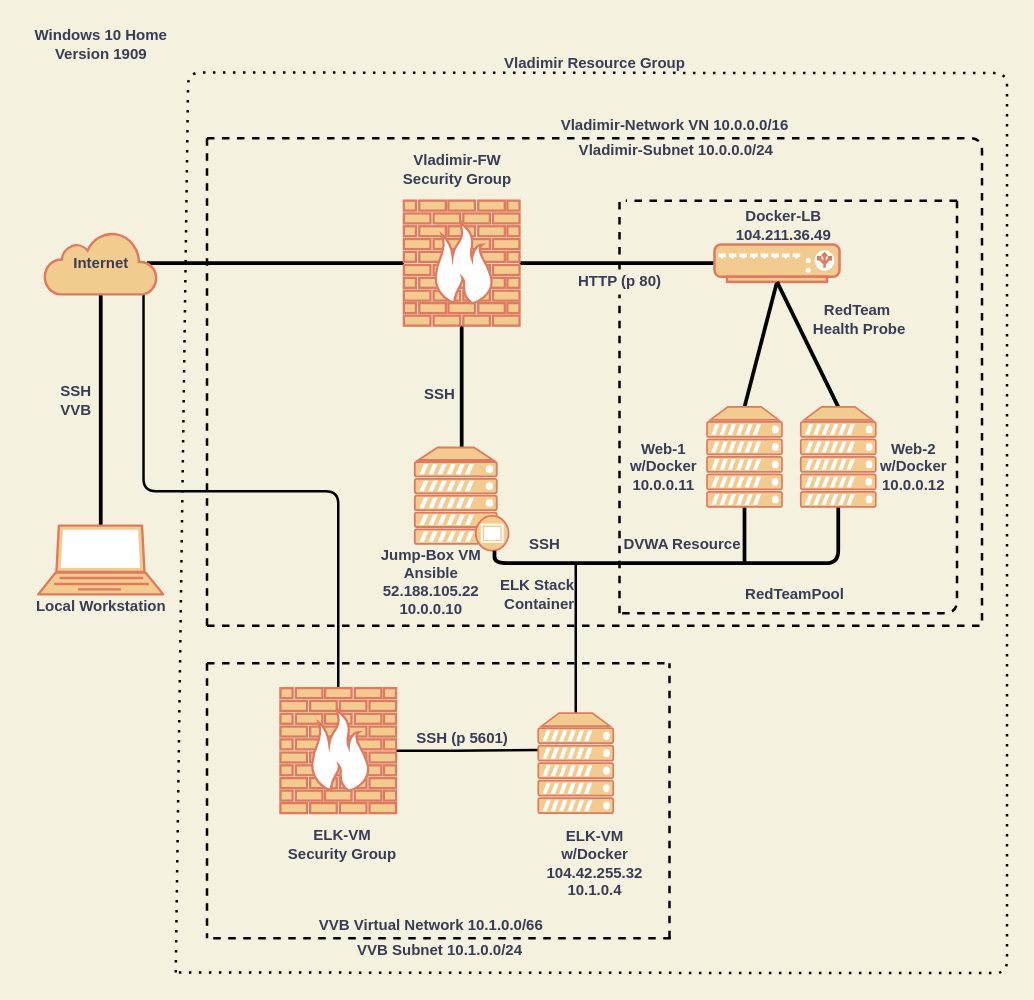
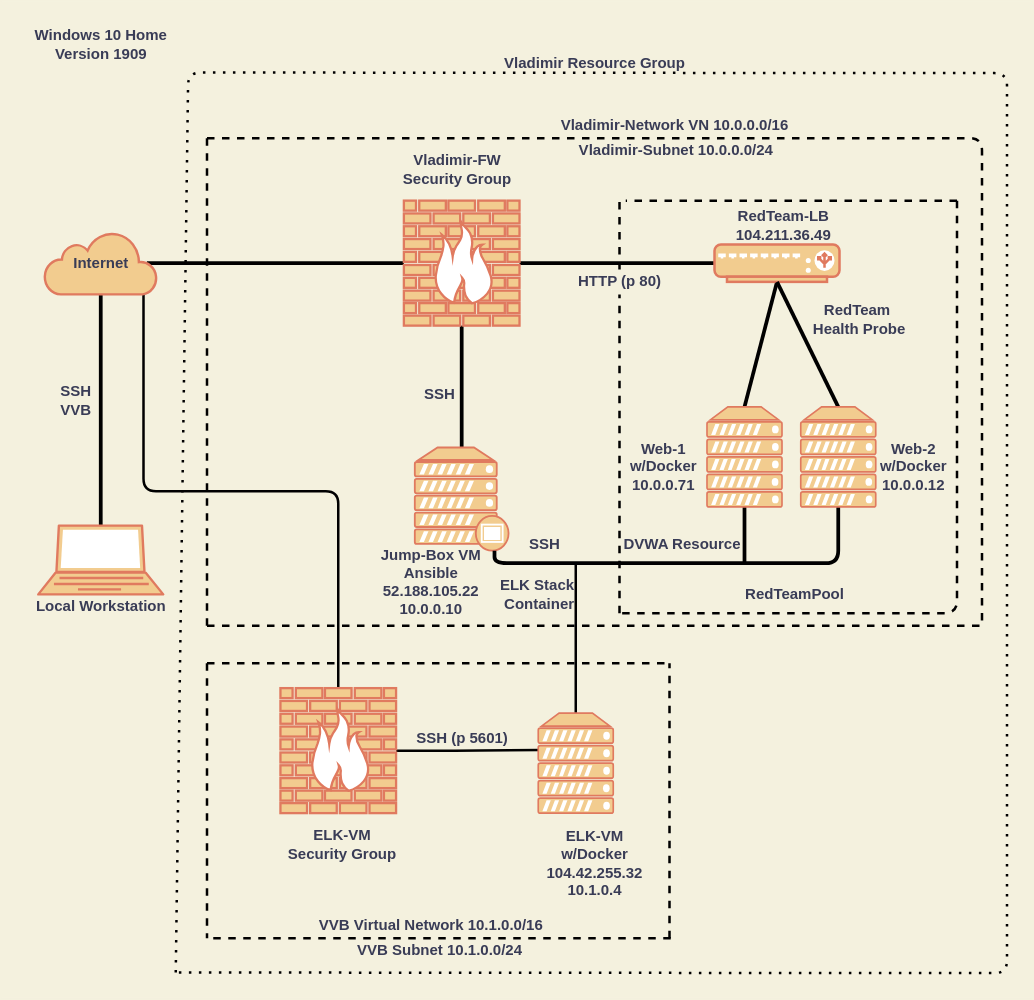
- <mxCell id="23" value="&lt;b&gt;Docker-LB&lt;br&gt;104.211.36.49&lt;br&gt;&lt;/b&gt;" style="text;html=1;resizable=0;autosize=1;align=center;verticalAlign=middle;points=[];fillColor=none;strokeColor=none;rounded=0;shadow=1;sketch=0;fontColor=#393C56;" vertex="1" parent="1"><mxGeometry x="581" y="165" width="90" height="30" as="geometry" /></mxCell>
+ <mxCell id="23" value="&lt;b&gt;RedTeam-LB&lt;br&gt;104.211.36.49&lt;br&gt;&lt;/b&gt;" style="text;html=1;resizable=0;autosize=1;align=center;verticalAlign=middle;points=[];fillColor=none;strokeColor=none;rounded=0;shadow=1;sketch=0;fontColor=#393C56;" vertex="1" parent="1"><mxGeometry x="581" y="165" width="90" height="30" as="geometry" /></mxCell>
- <mxCell id="25" value="&lt;b&gt;Web-1&lt;br&gt;w/Docker&lt;br&gt;10.0.0.11&lt;br&gt;&lt;/b&gt;" style="text;html=1;resizable=0;autosize=1;align=center;verticalAlign=middle;points=[];fillColor=none;strokeColor=none;rounded=0;shadow=1;sketch=0;fontColor=#393C56;" vertex="1" parent="1"><mxGeometry x="495" y="347.5" width="70" height="50" as="geometry" /></mxCell>
+ <mxCell id="25" value="&lt;b&gt;Web-1&lt;br&gt;w/Docker&lt;br&gt;10.0.0.71&lt;br&gt;&lt;/b&gt;" style="text;html=1;resizable=0;autosize=1;align=center;verticalAlign=middle;points=[];fillColor=none;strokeColor=none;rounded=0;shadow=1;sketch=0;fontColor=#393C56;" vertex="1" parent="1"><mxGeometry x="495" y="347.5" width="70" height="50" as="geometry" /></mxCell>
- <mxCell id="21" value="VVB Virtual Network 10.1.0.0/66" style="text;html=1;resizable=0;autosize=1;align=center;verticalAlign=middle;points=[];fillColor=none;strokeColor=none;rounded=0;shadow=1;sketch=0;fontColor=#393C56;fontStyle=1" vertex="1" parent="1"><mxGeometry x="248.75" y="730" width="190" height="20" as="geometry" /></mxCell>
+ <mxCell id="21" value="VVB Virtual Network 10.1.0.0/16" style="text;html=1;resizable=0;autosize=1;align=center;verticalAlign=middle;points=[];fillColor=none;strokeColor=none;rounded=0;shadow=1;sketch=0;fontColor=#393C56;fontStyle=1" vertex="1" parent="1"><mxGeometry x="248.75" y="730" width="190" height="20" as="geometry" /></mxCell>
